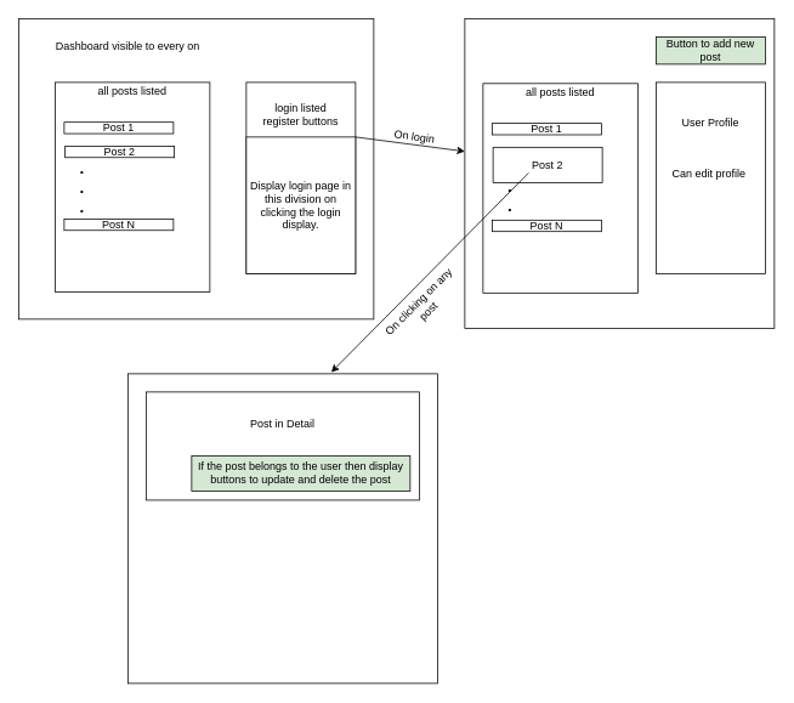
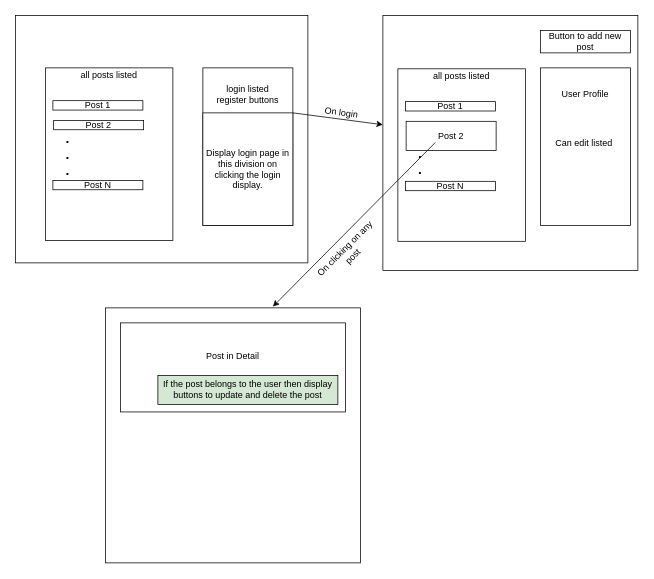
- <mxCell id="4" value="Dashboard visible to every on" style="text;html=1;strokeColor=none;fillColor=none;align=center;verticalAlign=middle;whiteSpace=wrap;rounded=0;" vertex="1" parent="1"><mxGeometry x="50" y="40" width="180" height="20" as="geometry" /></mxCell>
- <mxCell id="26" value="Button to add new post" style="rounded=0;whiteSpace=wrap;html=1;fillColor=#d5e8d4;" vertex="1" parent="1"><mxGeometry x="720" y="40" width="120" height="30" as="geometry" /></mxCell>
+ <mxCell id="26" value="Button to add new post" style="rounded=0;whiteSpace=wrap;html=1;" vertex="1" parent="1"><mxGeometry x="720" y="40" width="120" height="30" as="geometry" /></mxCell>
- <mxCell id="14" value="User Profile" style="text;html=1;strokeColor=none;fillColor=none;align=center;verticalAlign=middle;whiteSpace=wrap;rounded=0;" vertex="1" parent="1"><mxGeometry x="740" y="125" width="80" height="20" as="geometry" /></mxCell>
+ <mxCell id="14" value="User Profile" style="text;html=1;strokeColor=none;fillColor=none;align=center;verticalAlign=middle;whiteSpace=wrap;rounded=0;" vertex="1" parent="1"><mxGeometry x="740" y="115" width="80" height="20" as="geometry" /></mxCell>
- <mxCell id="15" value="Can edit profile&amp;nbsp;" style="text;html=1;strokeColor=none;fillColor=none;align=center;verticalAlign=middle;whiteSpace=wrap;rounded=0;" vertex="1" parent="1"><mxGeometry x="735" y="172.5" width="90" height="35" as="geometry" /></mxCell>
+ <mxCell id="15" value="Can edit listed&amp;nbsp;" style="text;html=1;strokeColor=none;fillColor=none;align=center;verticalAlign=middle;whiteSpace=wrap;rounded=0;" vertex="1" parent="1"><mxGeometry x="735" y="172.5" width="90" height="35" as="geometry" /></mxCell>
- <mxCell id="31" value="Post in Detail" style="text;html=1;strokeColor=none;fillColor=none;align=center;verticalAlign=middle;whiteSpace=wrap;rounded=0;" vertex="1" parent="1"><mxGeometry x="180" y="450" width="260" height="30" as="geometry" /></mxCell>
+ <mxCell id="31" value="Post in Detail" style="text;html=1;strokeColor=none;fillColor=none;align=center;verticalAlign=middle;whiteSpace=wrap;rounded=0;" vertex="1" parent="1"><mxGeometry x="180" y="460" width="260" height="30" as="geometry" /></mxCell>
